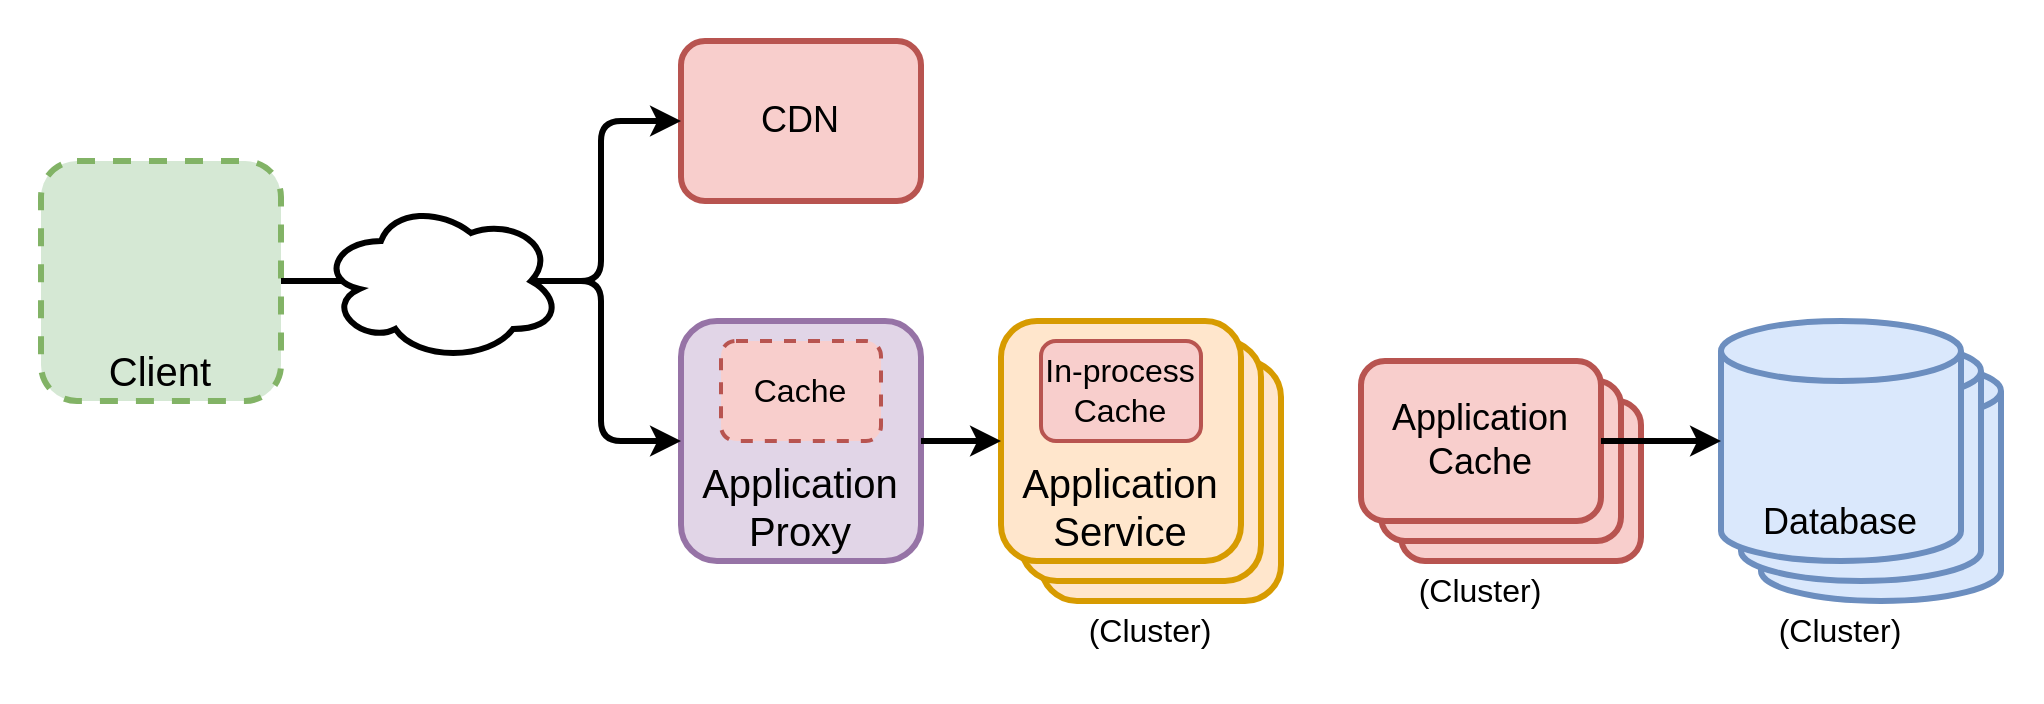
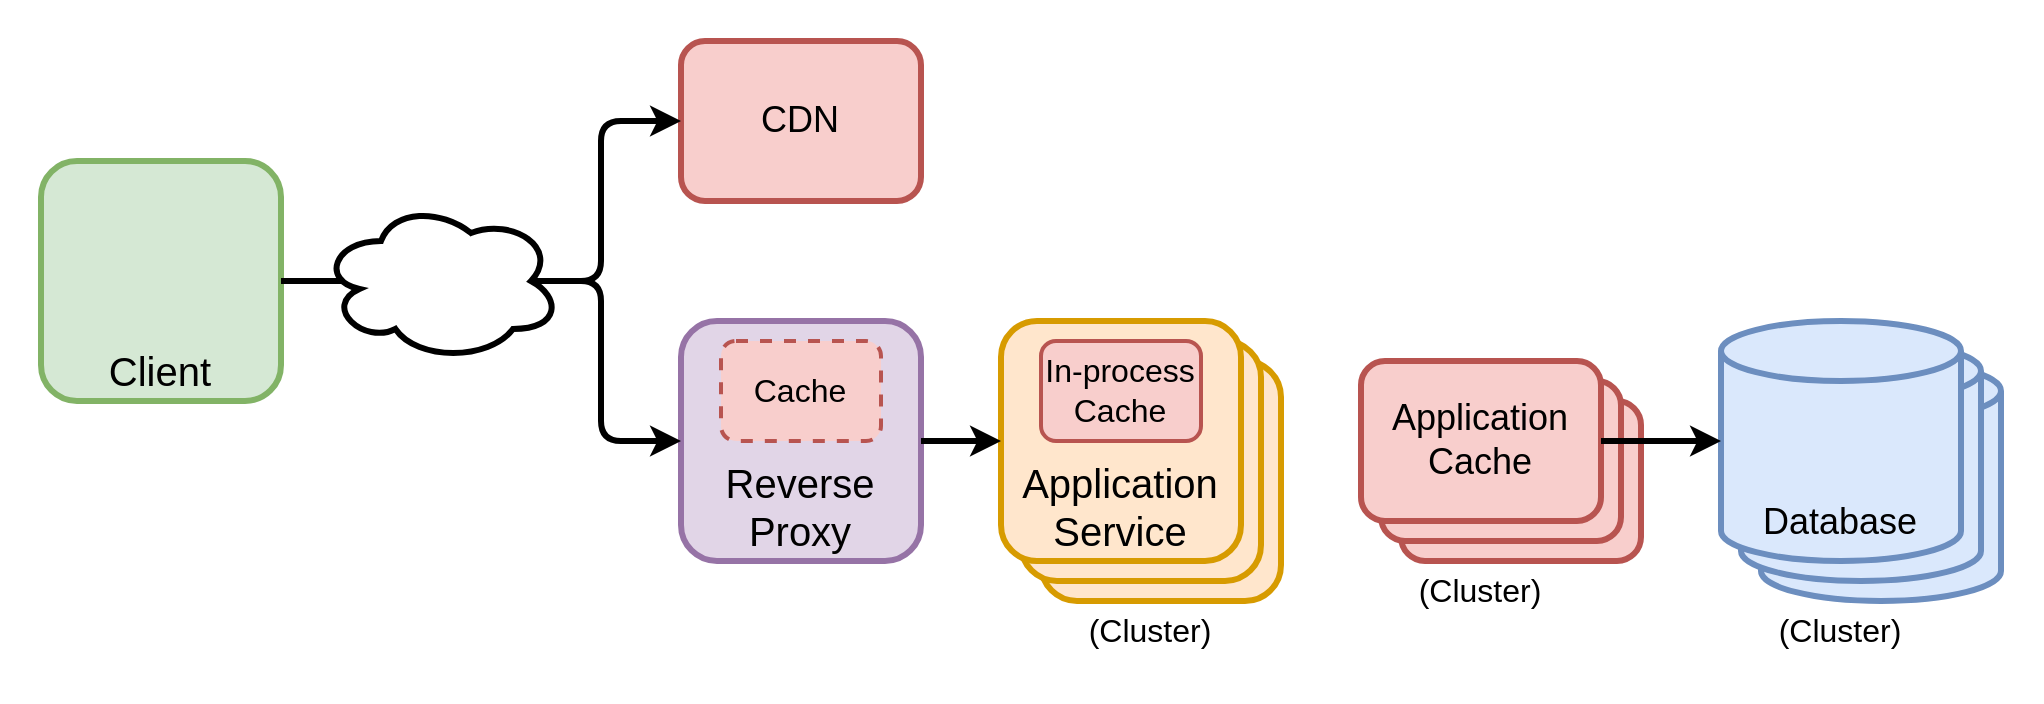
- <mxCell id="8" value="&lt;font style=&quot;font-size: 20px&quot;&gt;Client&lt;/font&gt;" style="rounded=1;whiteSpace=wrap;html=1;strokeWidth=3;verticalAlign=bottom;fillColor=#d5e8d4;strokeColor=#82b366;dashed=1;" vertex="1" parent="1"><mxGeometry x="20" y="80" width="120" height="120" as="geometry" /></mxCell>
+ <mxCell id="8" value="&lt;font style=&quot;font-size: 20px&quot;&gt;Client&lt;/font&gt;" style="rounded=1;whiteSpace=wrap;html=1;strokeWidth=3;verticalAlign=bottom;fillColor=#d5e8d4;strokeColor=#82b366;" vertex="1" parent="1"><mxGeometry x="20" y="80" width="120" height="120" as="geometry" /></mxCell>
- <mxCell id="10" value="&lt;font style=&quot;font-size: 20px&quot;&gt;Application Proxy&lt;/font&gt;" style="rounded=1;whiteSpace=wrap;html=1;strokeWidth=3;verticalAlign=bottom;fillColor=#e1d5e7;strokeColor=#9673a6;" vertex="1" parent="1"><mxGeometry x="340" y="160" width="120" height="120" as="geometry" /></mxCell>
+ <mxCell id="10" value="&lt;font style=&quot;font-size: 20px&quot;&gt;Reverse Proxy&lt;/font&gt;" style="rounded=1;whiteSpace=wrap;html=1;strokeWidth=3;verticalAlign=bottom;fillColor=#e1d5e7;strokeColor=#9673a6;" vertex="1" parent="1"><mxGeometry x="340" y="160" width="120" height="120" as="geometry" /></mxCell>
